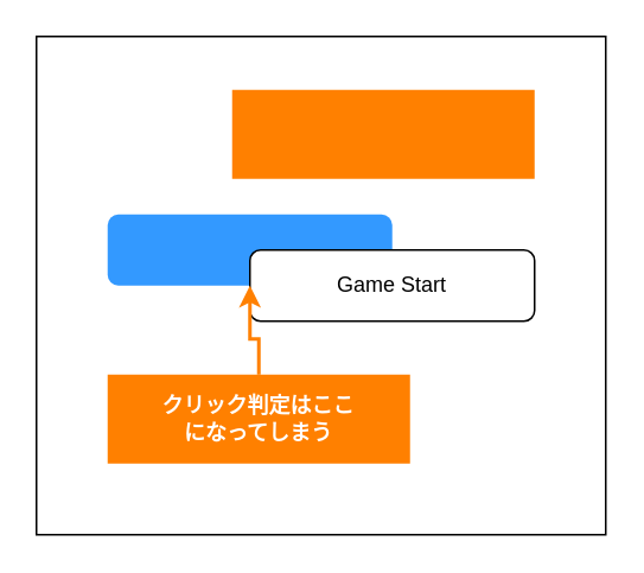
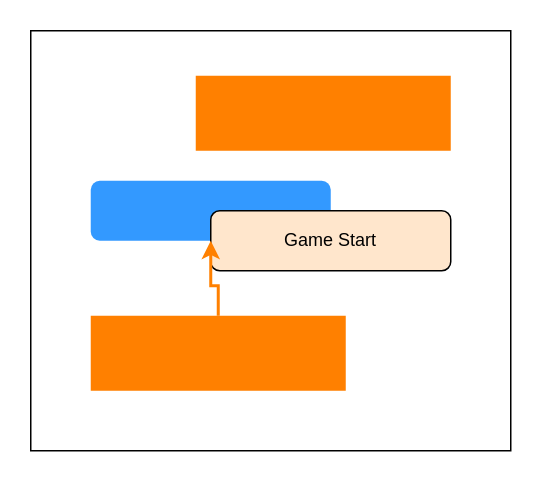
- <mxCell id="4" value="Game Start" style="rounded=1;whiteSpace=wrap;html=1;" vertex="1" parent="1"><mxGeometry x="140" y="140" width="160" height="40" as="geometry" /></mxCell>
+ <mxCell id="4" value="Game Start" style="rounded=1;whiteSpace=wrap;html=1;fillColor=#ffe6cc;" vertex="1" parent="1"><mxGeometry x="140" y="140" width="160" height="40" as="geometry" /></mxCell>
- <mxCell id="7" value="クリック判定はここ&lt;div&gt;になってしまう&lt;/div&gt;" style="text;html=1;align=center;verticalAlign=middle;whiteSpace=wrap;rounded=0;fontStyle=1;fontColor=#FFFFFF;" vertex="1" parent="1"><mxGeometry x="70" y="210" width="150" height="50" as="geometry" /></mxCell>
